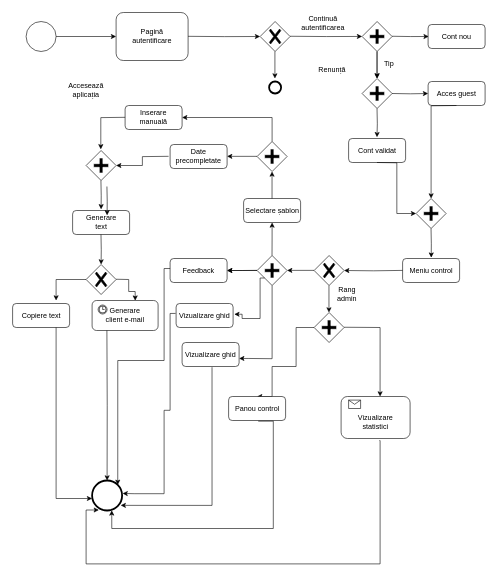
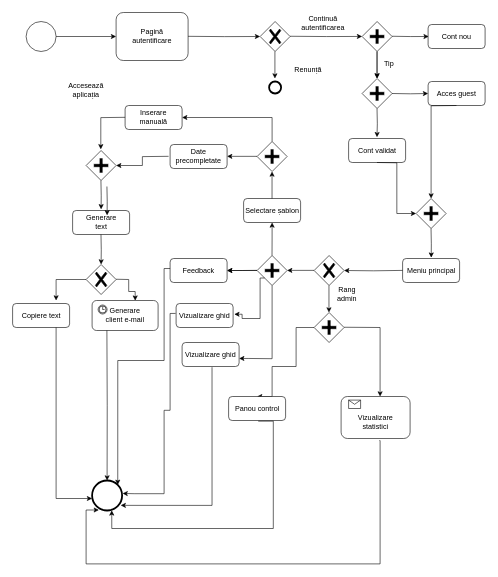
- <mxCell id="10" value="Renunță" style="text;html=1;strokeColor=none;fillColor=none;align=center;verticalAlign=middle;whiteSpace=wrap;rounded=0;" vertex="1" parent="1"><mxGeometry x="523" y="100" width="60" height="30" as="geometry" /></mxCell>
+ <mxCell id="10" value="Renunță" style="text;html=1;strokeColor=none;fillColor=none;align=center;verticalAlign=middle;whiteSpace=wrap;rounded=0;" vertex="1" parent="1"><mxGeometry x="483" y="100" width="60" height="30" as="geometry" /></mxCell>
- <mxCell id="26" value="Meniu control" style="shape=ext;rounded=1;html=1;whiteSpace=wrap;" vertex="1" parent="1"><mxGeometry x="670.5" y="430" width="95" height="40" as="geometry" /></mxCell>
+ <mxCell id="26" value="Meniu principal" style="shape=ext;rounded=1;html=1;whiteSpace=wrap;" vertex="1" parent="1"><mxGeometry x="670.5" y="430" width="95" height="40" as="geometry" /></mxCell>
